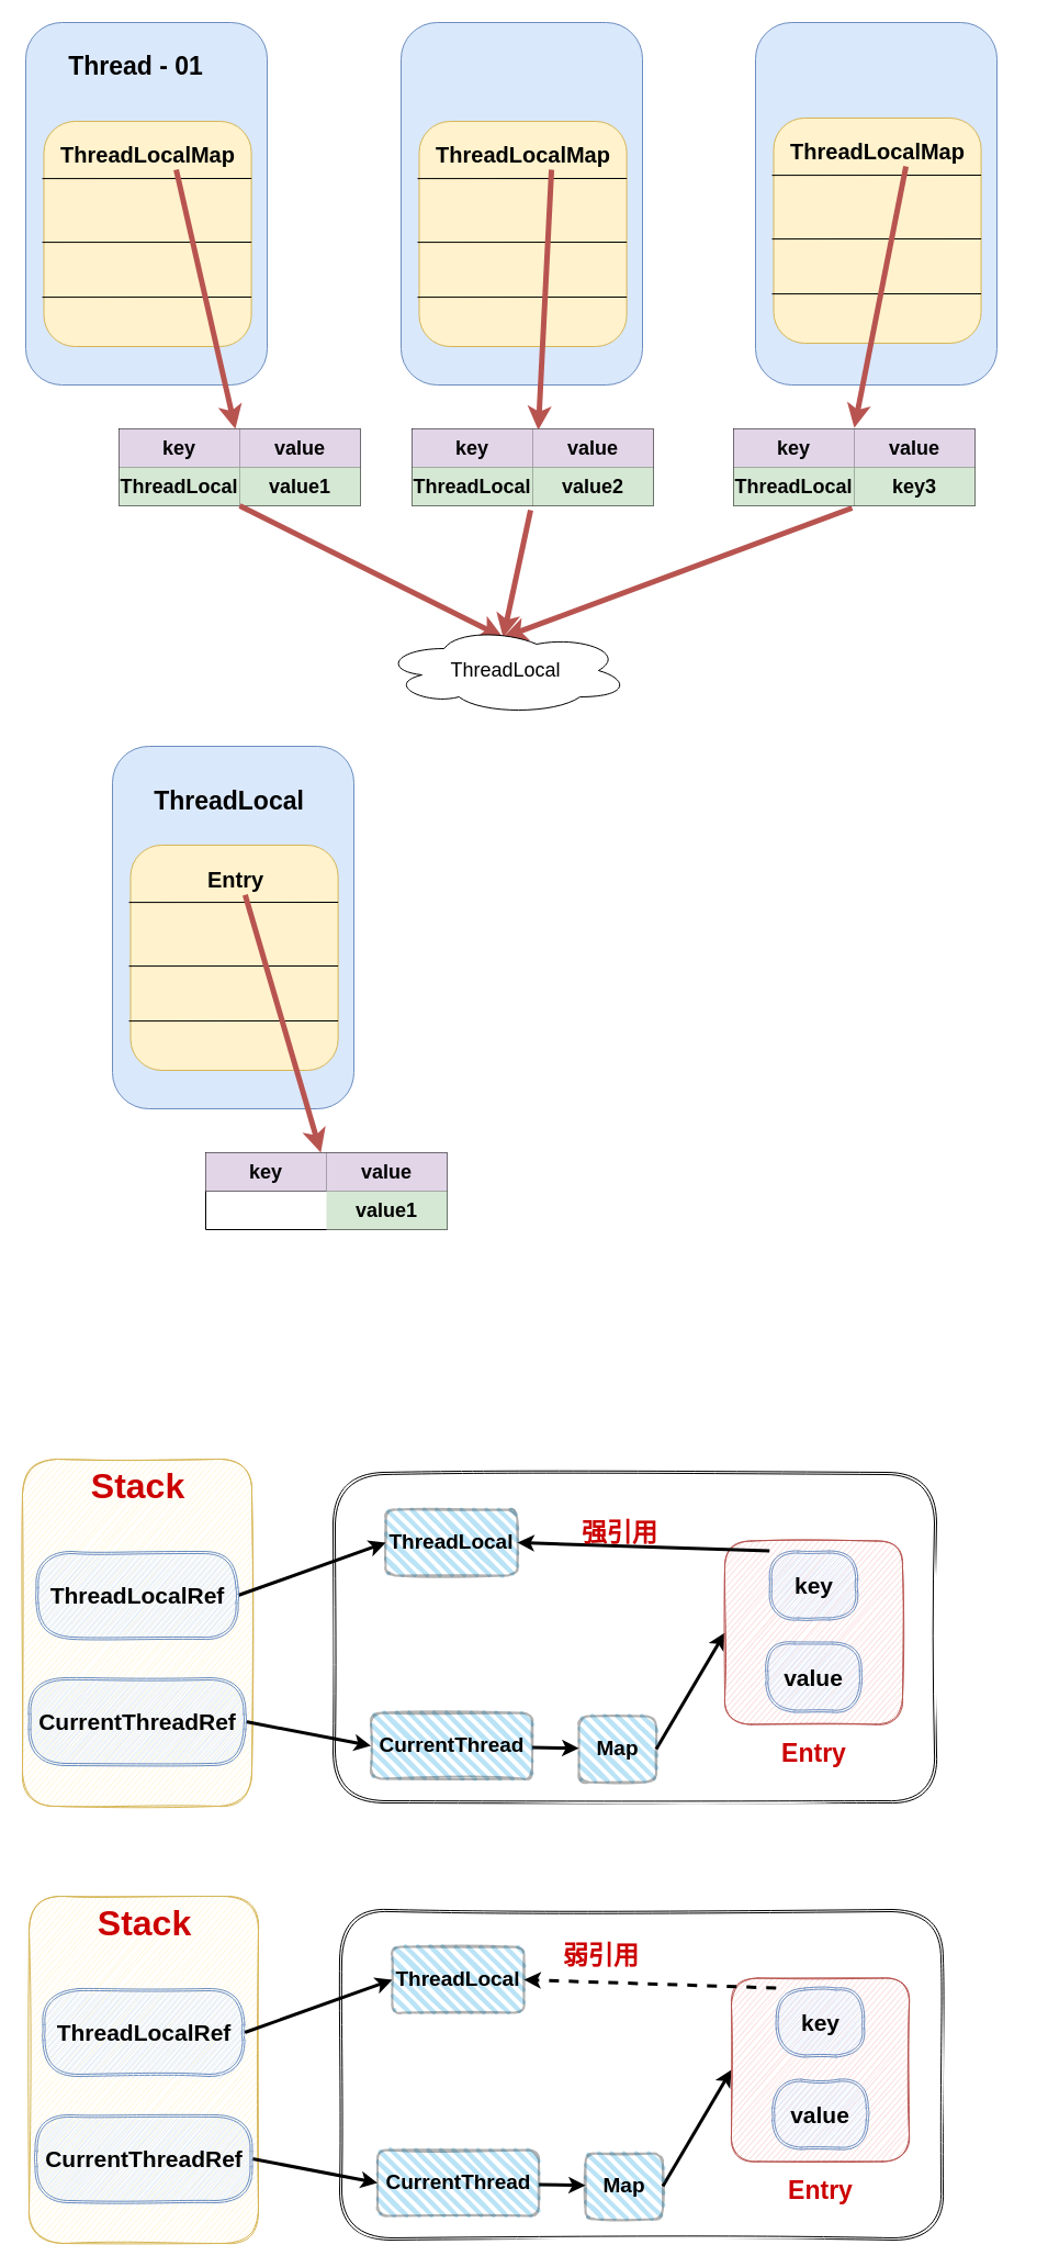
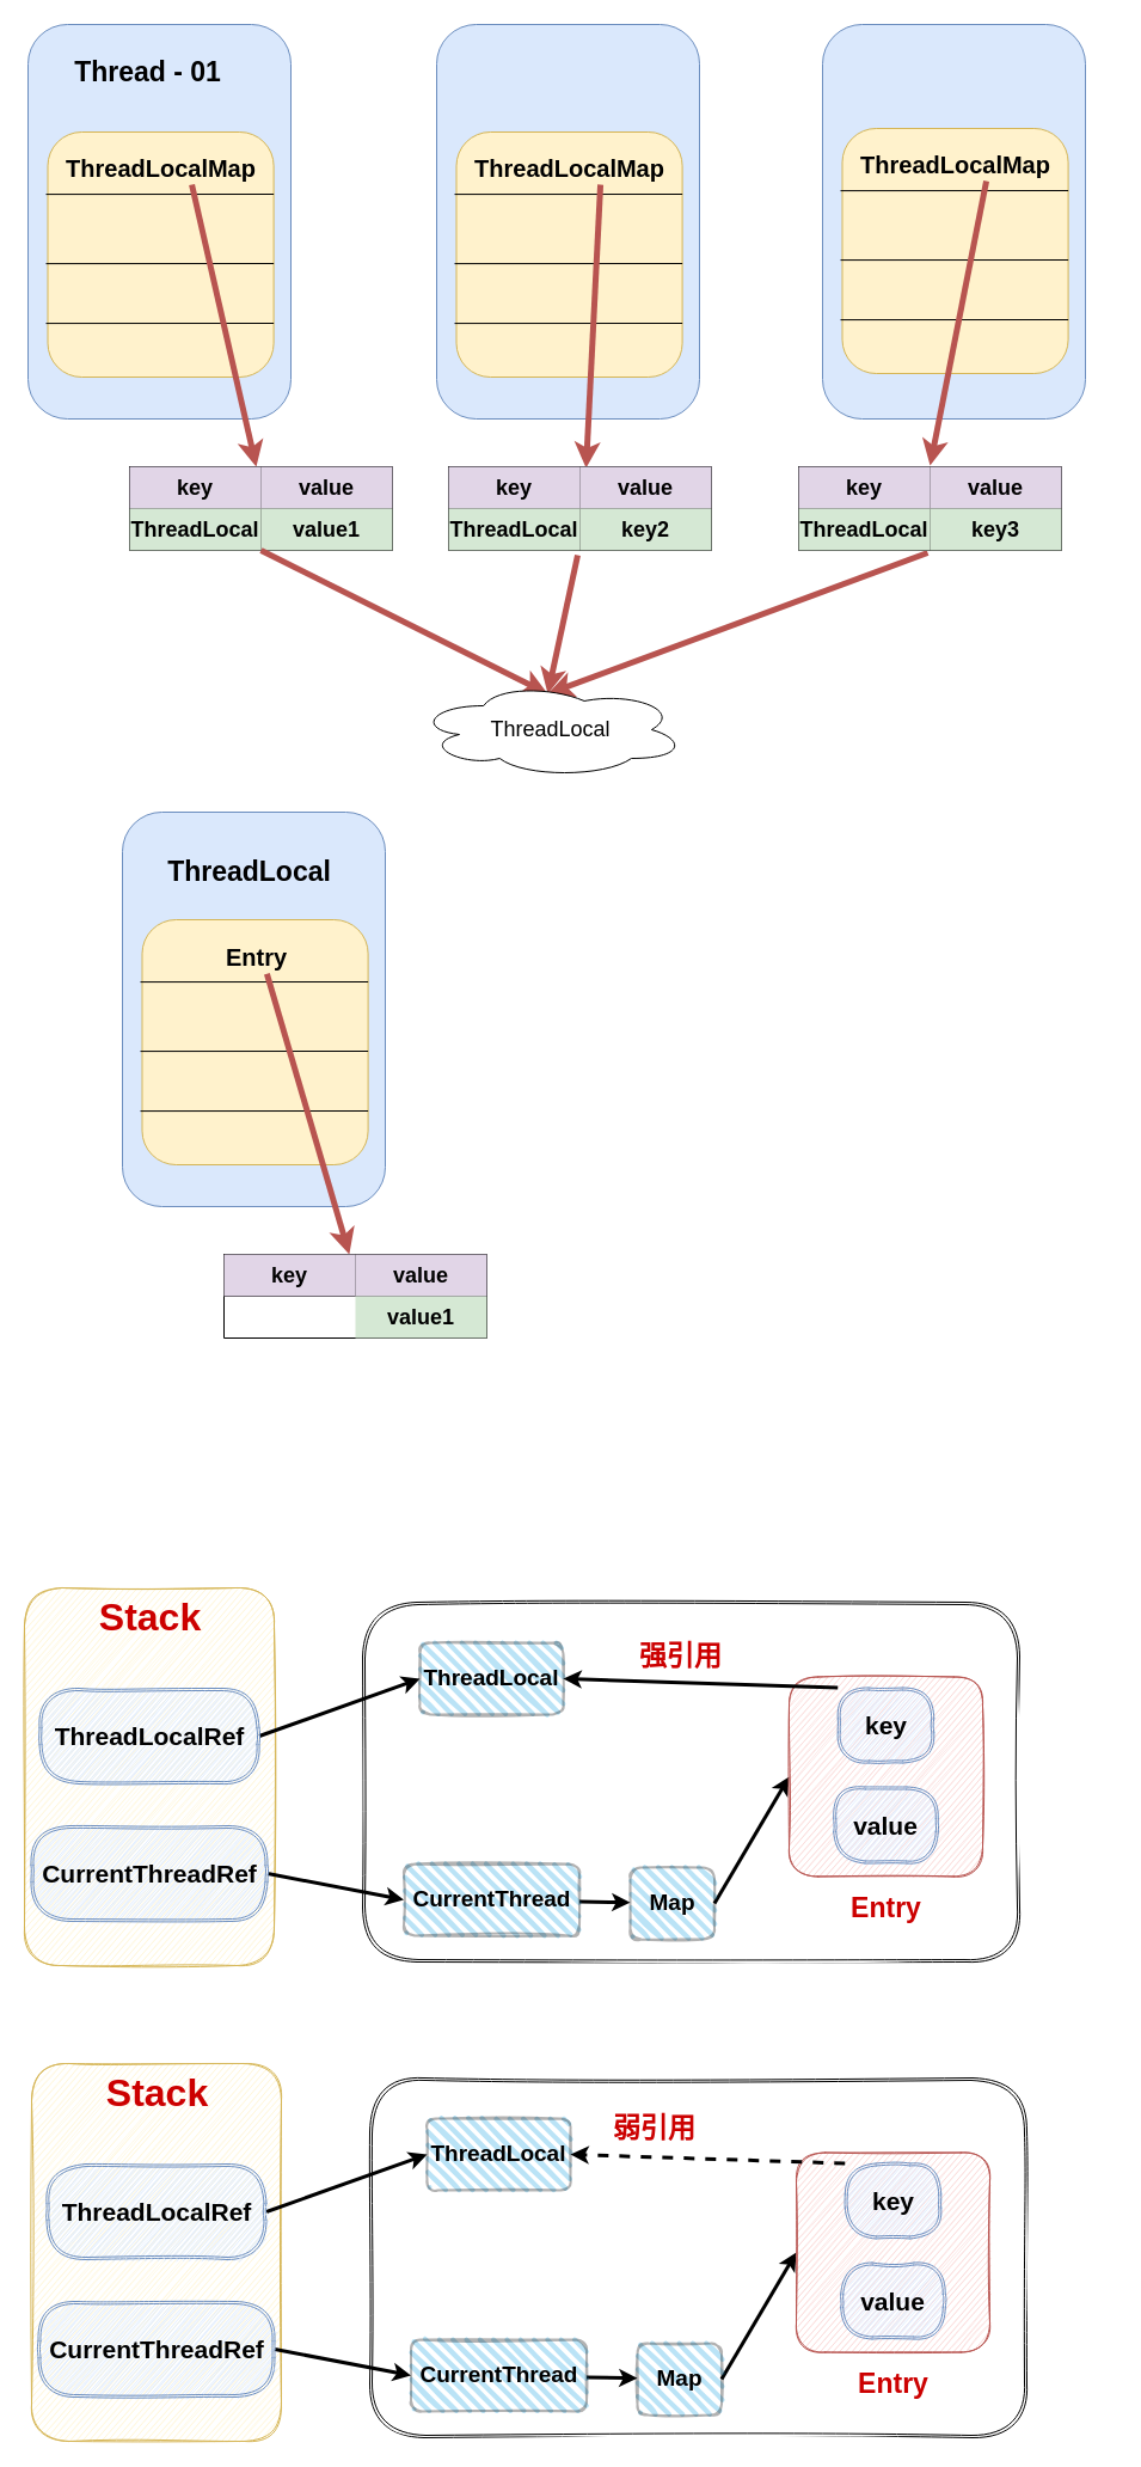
- <mxCell id="55" value="value2" style="shape=partialRectangle;html=1;whiteSpace=wrap;connectable=0;overflow=hidden;fillColor=#d5e8d4;top=0;left=0;bottom=0;right=0;fontSize=18;fontStyle=1;strokeColor=#82b366;" parent="53" vertex="1"><mxGeometry x="110" width="110" height="35" as="geometry" /></mxCell>
+ <mxCell id="55" value="key2" style="shape=partialRectangle;html=1;whiteSpace=wrap;connectable=0;overflow=hidden;fillColor=#d5e8d4;top=0;left=0;bottom=0;right=0;fontSize=18;fontStyle=1;strokeColor=#82b366;" parent="53" vertex="1"><mxGeometry x="110" width="110" height="35" as="geometry" /></mxCell>
- <mxCell id="107" value="&lt;span style=&quot;font-size: 23px&quot;&gt;&lt;b&gt;强引用&lt;/b&gt;&lt;/span&gt;" style="text;html=1;align=center;verticalAlign=middle;resizable=0;points=[];autosize=1;fontColor=#CC0000;" vertex="1" parent="1"><mxGeometry x="524.5" y="1384" width="79" height="22" as="geometry" /></mxCell>
+ <mxCell id="107" value="&lt;span style=&quot;font-size: 23px&quot;&gt;&lt;b&gt;强引用&lt;/b&gt;&lt;/span&gt;" style="text;html=1;align=center;verticalAlign=middle;resizable=0;points=[];autosize=1;fontColor=#CC0000;" vertex="1" parent="1"><mxGeometry x="529.5" y="1374" width="79" height="22" as="geometry" /></mxCell>
